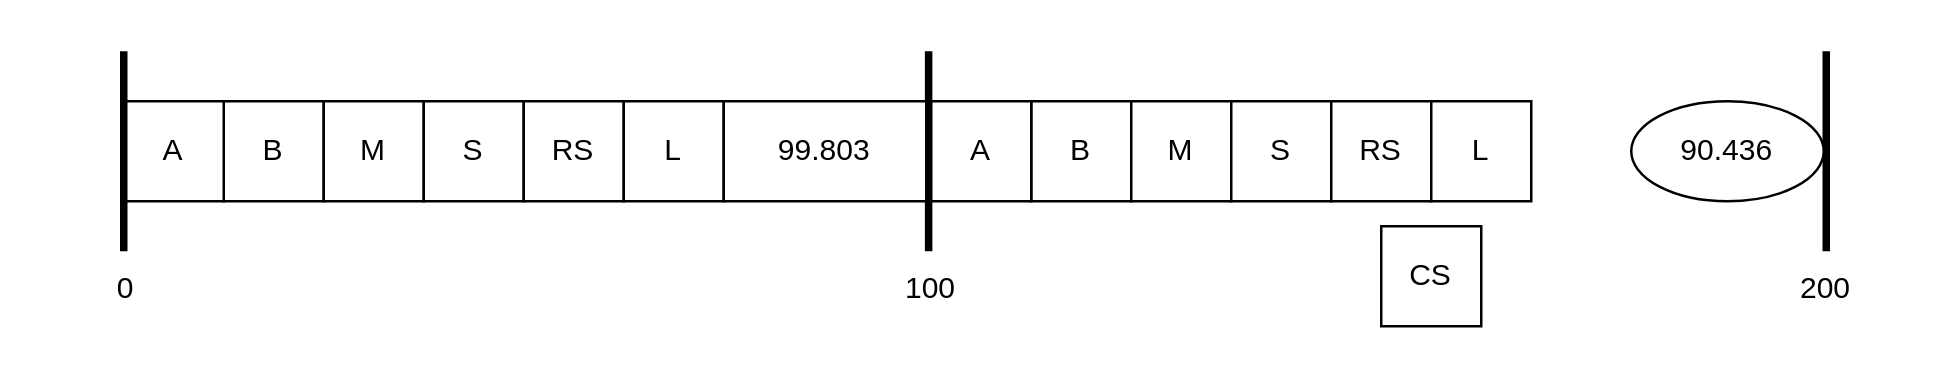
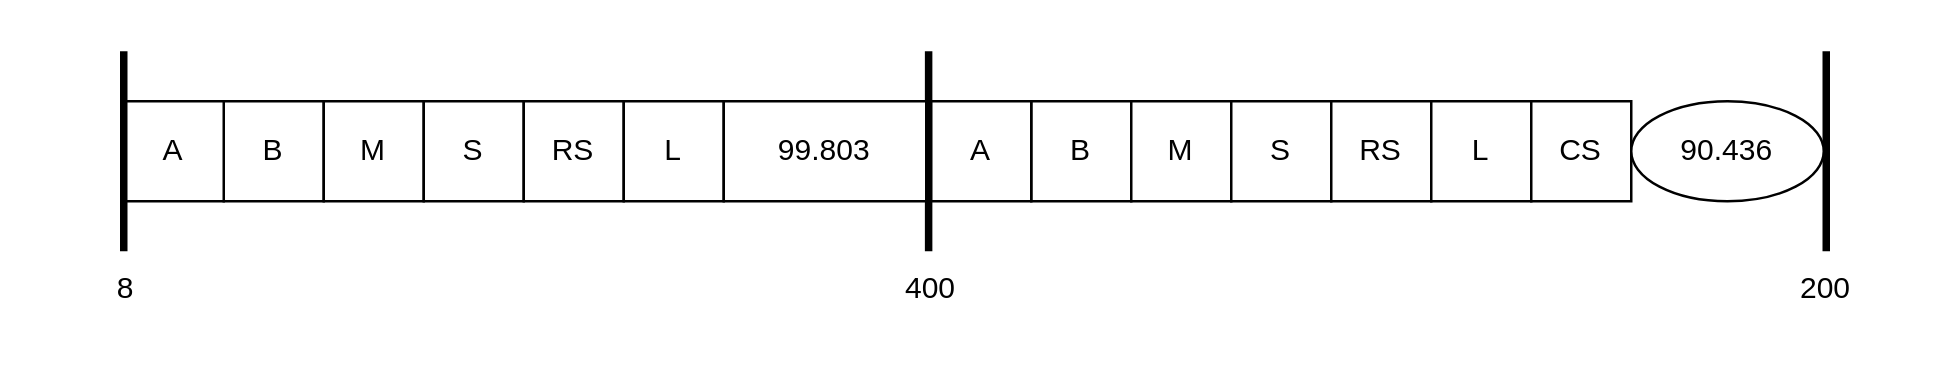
- <mxCell id="21" value="&lt;span&gt;CS&lt;/span&gt;" style="rounded=0;whiteSpace=wrap;html=1;" parent="1" vertex="1"><mxGeometry x="552" y="90" width="40" height="40" as="geometry" /></mxCell>
+ <mxCell id="21" value="&lt;span&gt;CS&lt;/span&gt;" style="rounded=0;whiteSpace=wrap;html=1;" parent="1" vertex="1"><mxGeometry x="612" y="40" width="40" height="40" as="geometry" /></mxCell>
- <mxCell id="9" value="0" style="text;html=1;strokeColor=none;fillColor=none;align=center;verticalAlign=middle;whiteSpace=wrap;rounded=0;" parent="1" vertex="1"><mxGeometry x="20" y="100" width="60" height="30" as="geometry" /></mxCell>
+ <mxCell id="9" value="8" style="text;html=1;strokeColor=none;fillColor=none;align=center;verticalAlign=middle;whiteSpace=wrap;rounded=0;" parent="1" vertex="1"><mxGeometry x="20" y="100" width="60" height="30" as="geometry" /></mxCell>
- <mxCell id="5" value="100" style="text;html=1;strokeColor=none;fillColor=none;align=center;verticalAlign=middle;whiteSpace=wrap;rounded=0;" parent="1" vertex="1"><mxGeometry x="342" y="100" width="60" height="30" as="geometry" /></mxCell>
+ <mxCell id="5" value="400" style="text;html=1;strokeColor=none;fillColor=none;align=center;verticalAlign=middle;whiteSpace=wrap;rounded=0;" parent="1" vertex="1"><mxGeometry x="342" y="100" width="60" height="30" as="geometry" /></mxCell>
